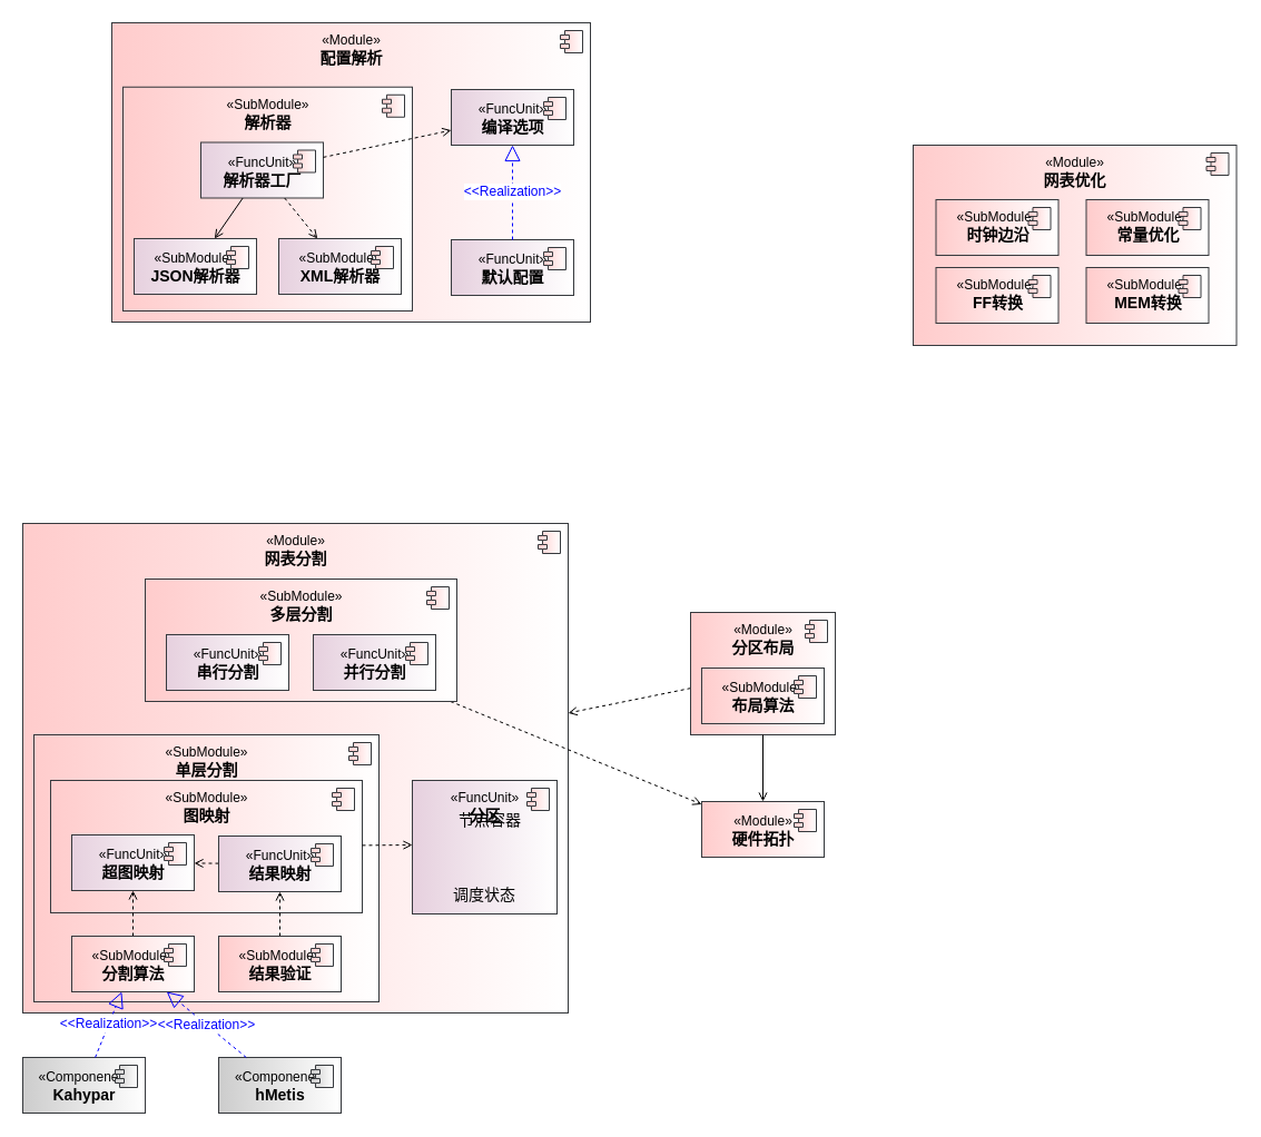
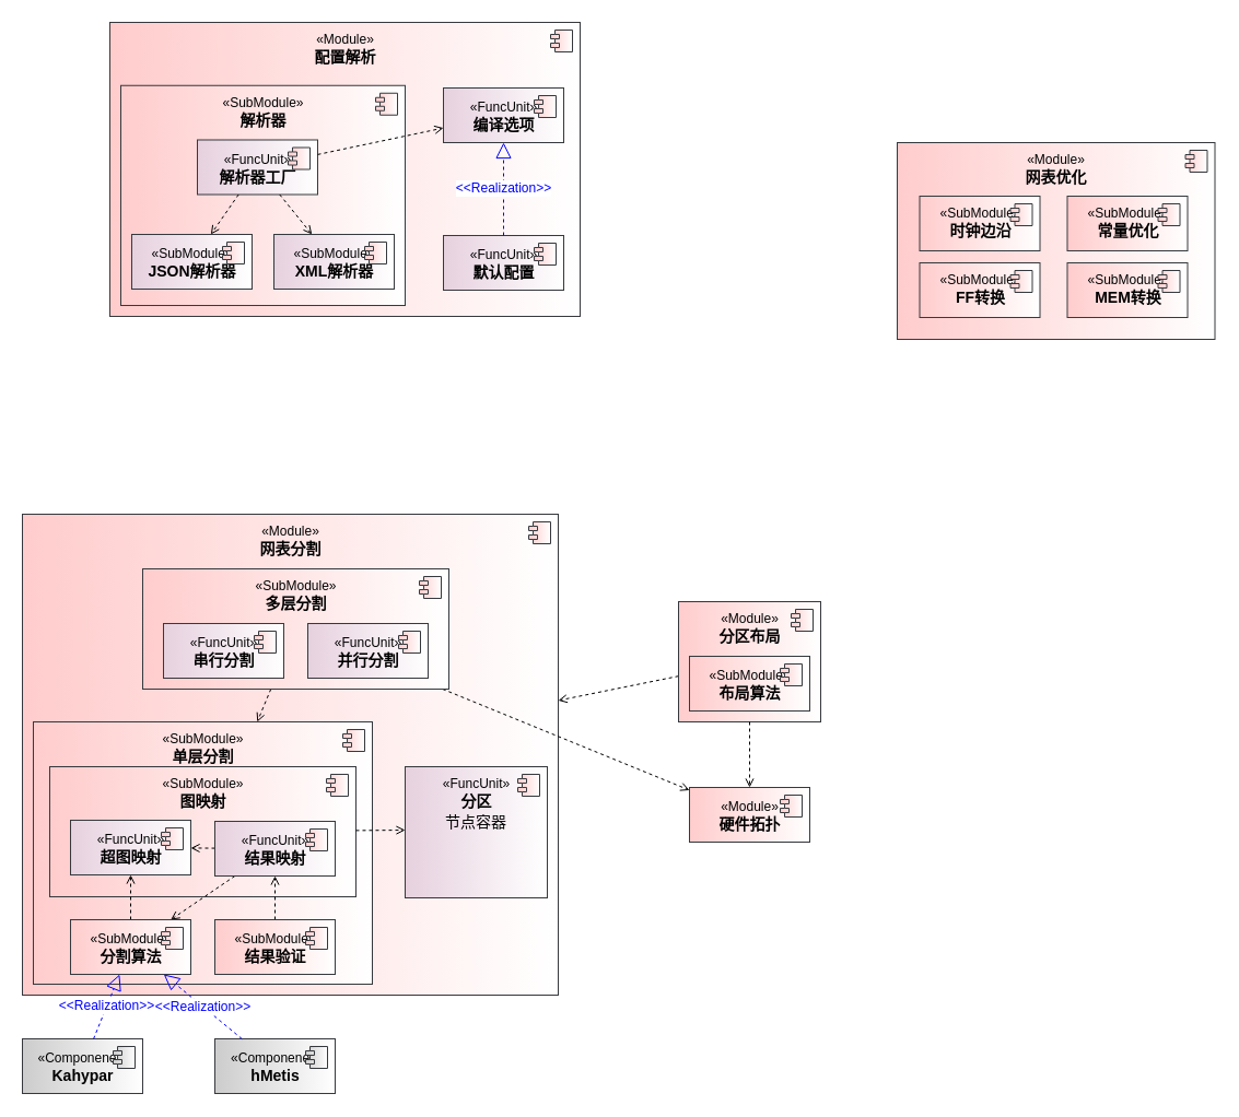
- <mxCell id="60" style="edgeStyle=none;rounded=1;orthogonalLoop=1;jettySize=auto;html=1;dashed=0;strokeColor=#000000;fontSize=14;fontColor=#000000;endArrow=open;endFill=0;elbow=vertical;" edge="1" parent="1" source="56" target="58"><mxGeometry relative="1" as="geometry" /></mxCell>
+ <mxCell id="60" style="edgeStyle=none;rounded=1;orthogonalLoop=1;jettySize=auto;html=1;dashed=1;strokeColor=#000000;fontSize=14;fontColor=#000000;endArrow=open;endFill=0;elbow=vertical;" edge="1" parent="1" source="56" target="58"><mxGeometry relative="1" as="geometry" /></mxCell>
+ <mxCell id="28" style="edgeStyle=none;rounded=1;orthogonalLoop=1;jettySize=auto;html=1;dashed=1;strokeColor=#000000;fontSize=14;fontColor=#000000;endArrow=open;endFill=0;elbow=vertical;" edge="1" parent="1" source="30" target="4"><mxGeometry relative="1" as="geometry" /></mxCell>
- <mxCell id="39" style="edgeStyle=none;rounded=1;orthogonalLoop=1;jettySize=auto;html=1;dashed=0;strokeColor=#000000;fontSize=14;fontColor=#000000;endArrow=open;endFill=0;elbow=vertical;" edge="1" parent="1" source="37" target="14"><mxGeometry relative="1" as="geometry" /></mxCell>
+ <mxCell id="39" style="edgeStyle=none;rounded=1;orthogonalLoop=1;jettySize=auto;html=1;dashed=1;strokeColor=#000000;fontSize=14;fontColor=#000000;endArrow=open;endFill=0;elbow=vertical;" edge="1" parent="1" source="37" target="14"><mxGeometry relative="1" as="geometry" /></mxCell>
- <mxCell id="49" value="节点容器" style="text;html=1;strokeColor=none;fillColor=none;align=center;verticalAlign=middle;whiteSpace=wrap;rounded=0;glass=0;fillStyle=auto;strokeWidth=1;fontSize=14;fontColor=#000000;opacity=30;" vertex="1" parent="45"><mxGeometry x="40" y="26" width="60" height="20" as="geometry" /></mxCell>
+ <mxCell id="49" value="节点容器" style="text;html=1;strokeColor=none;fillColor=none;align=center;verticalAlign=middle;whiteSpace=wrap;rounded=0;glass=0;fillStyle=auto;strokeWidth=1;fontSize=14;fontColor=#000000;opacity=30;" vertex="1" parent="45"><mxGeometry x="35" y="41" width="60" height="20" as="geometry" /></mxCell>
- <mxCell id="48" value="调度状态" style="text;html=1;strokeColor=none;fillColor=none;align=center;verticalAlign=middle;whiteSpace=wrap;rounded=0;glass=0;fillStyle=auto;strokeWidth=1;fontSize=14;fontColor=#000000;opacity=30;" vertex="1" parent="45"><mxGeometry x="35" y="92.5" width="60" height="20" as="geometry" /></mxCell>
+ <mxCell id="10" style="edgeStyle=none;rounded=1;orthogonalLoop=1;jettySize=auto;html=1;dashed=1;strokeColor=#000000;fontSize=14;fontColor=#000000;endArrow=open;endFill=0;elbow=vertical;" edge="1" parent="1" source="12" target="19"><mxGeometry relative="1" as="geometry" /></mxCell>
